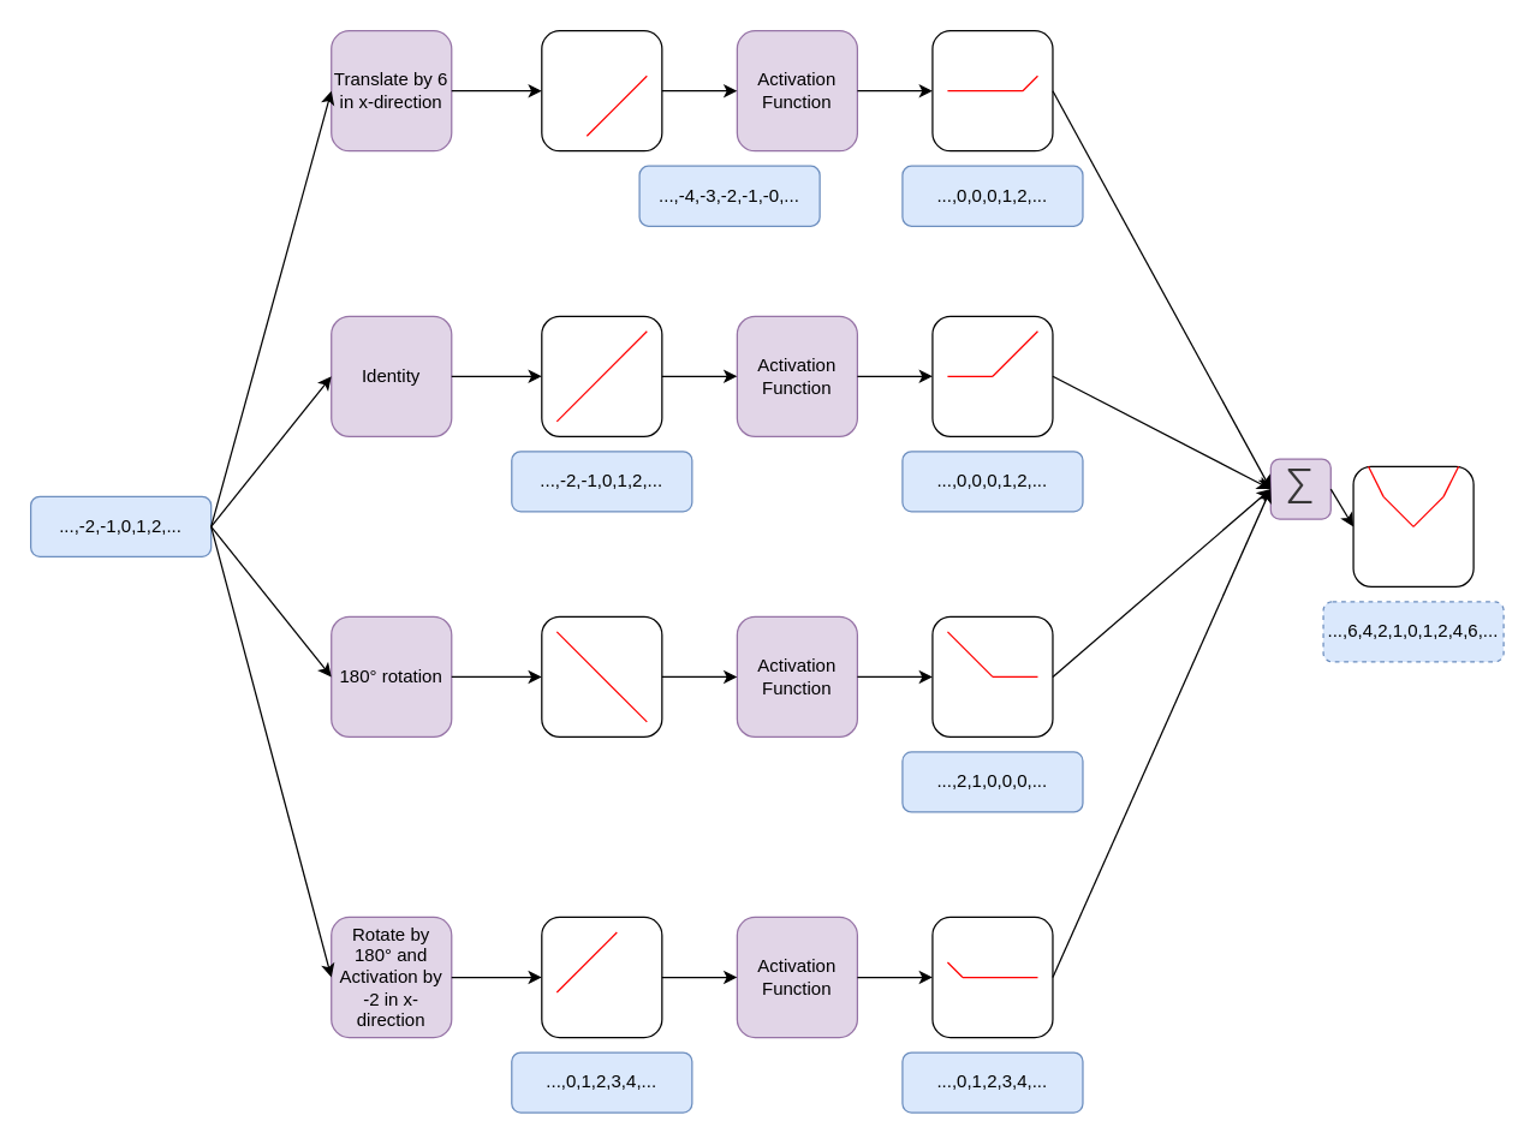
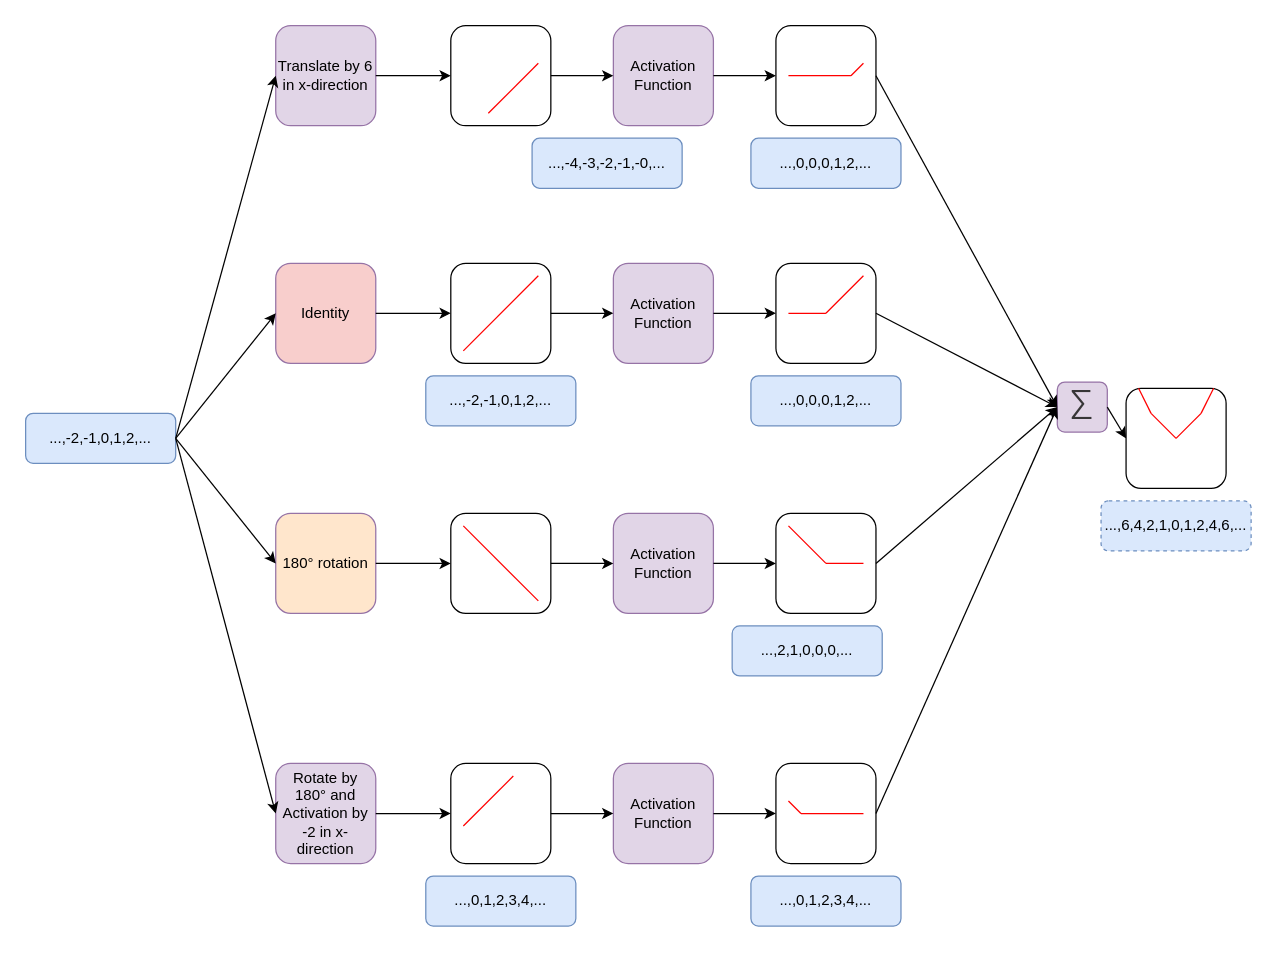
- <mxCell id="3" value="Identity" style="rounded=1;whiteSpace=wrap;html=1;fillColor=#e1d5e7;strokeColor=#9673a6;" vertex="1" parent="1"><mxGeometry x="220" y="210" width="80" height="80" as="geometry" /></mxCell>
+ <mxCell id="3" value="Identity" style="rounded=1;whiteSpace=wrap;html=1;fillColor=#f8cecc;strokeColor=#9673a6;" vertex="1" parent="1"><mxGeometry x="220" y="210" width="80" height="80" as="geometry" /></mxCell>
- <mxCell id="5" value="180° rotation" style="rounded=1;whiteSpace=wrap;html=1;fillColor=#e1d5e7;strokeColor=#9673a6;" vertex="1" parent="1"><mxGeometry x="220" y="410" width="80" height="80" as="geometry" /></mxCell>
+ <mxCell id="5" value="180° rotation" style="rounded=1;whiteSpace=wrap;html=1;fillColor=#ffe6cc;strokeColor=#9673a6;" vertex="1" parent="1"><mxGeometry x="220" y="410" width="80" height="80" as="geometry" /></mxCell>
- <mxCell id="33" value="...,2,1,0,0,0,..." style="rounded=1;whiteSpace=wrap;html=1;fillColor=#dae8fc;strokeColor=#6c8ebf;" vertex="1" parent="1"><mxGeometry x="600" y="500" width="120" height="40" as="geometry" /></mxCell>
+ <mxCell id="33" value="...,2,1,0,0,0,..." style="rounded=1;whiteSpace=wrap;html=1;fillColor=#dae8fc;strokeColor=#6c8ebf;" vertex="1" parent="1"><mxGeometry x="585" y="500" width="120" height="40" as="geometry" /></mxCell>
